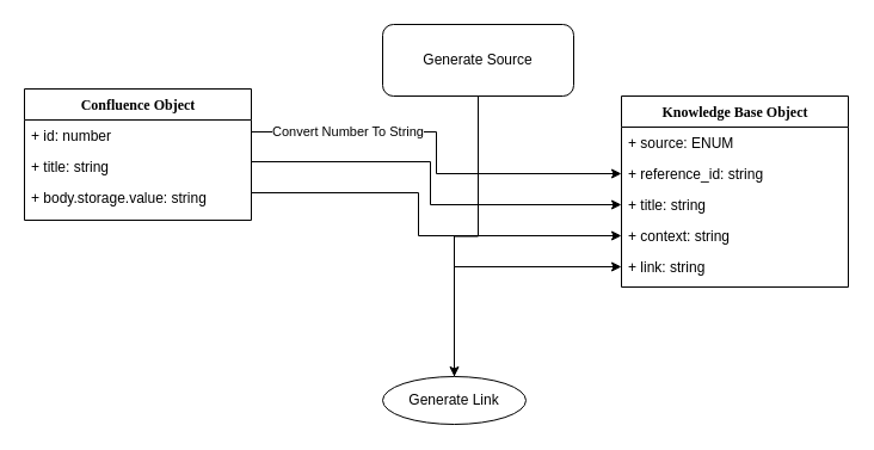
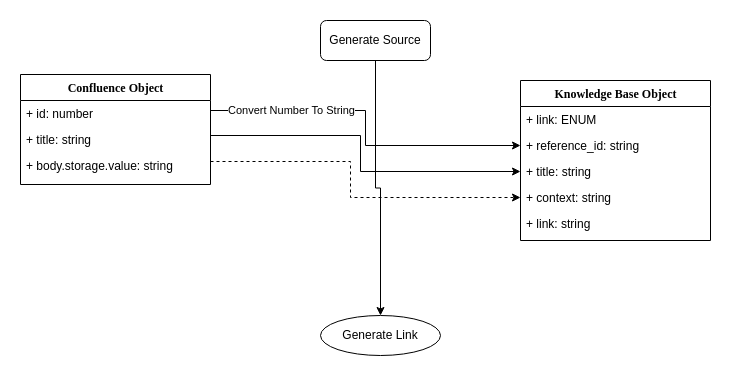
- <mxCell id="15" value="Generate Source" style="rounded=1;whiteSpace=wrap;html=1;" vertex="1" parent="1"><mxGeometry x="320" y="20" width="160" height="60" as="geometry" /></mxCell>
+ <mxCell id="15" value="Generate Source" style="rounded=1;whiteSpace=wrap;html=1;" vertex="1" parent="1"><mxGeometry x="320" y="20" width="110" height="40" as="geometry" /></mxCell>
- <mxCell id="3" value="+ source: ENUM" style="text;html=1;strokeColor=none;fillColor=none;align=left;verticalAlign=top;spacingLeft=4;spacingRight=4;whiteSpace=wrap;overflow=hidden;rotatable=0;points=[[0,0.5],[1,0.5]];portConstraint=eastwest;" parent="2" vertex="1"><mxGeometry y="26" width="190" height="26" as="geometry" /></mxCell>
+ <mxCell id="3" value="+ link: ENUM" style="text;html=1;strokeColor=none;fillColor=none;align=left;verticalAlign=top;spacingLeft=4;spacingRight=4;whiteSpace=wrap;overflow=hidden;rotatable=0;points=[[0,0.5],[1,0.5]];portConstraint=eastwest;" parent="2" vertex="1"><mxGeometry y="26" width="190" height="26" as="geometry" /></mxCell>
- <mxCell id="19" style="edgeStyle=orthogonalEdgeStyle;rounded=0;orthogonalLoop=1;jettySize=auto;html=1;entryX=0;entryY=0.5;entryDx=0;entryDy=0;" edge="1" parent="1" source="13" target="6"><mxGeometry relative="1" as="geometry"><Array as="points"><mxPoint x="350" y="161" /><mxPoint x="350" y="197" /></Array></mxGeometry></mxCell>
+ <mxCell id="19" style="edgeStyle=orthogonalEdgeStyle;rounded=0;orthogonalLoop=1;jettySize=auto;html=1;entryX=0;entryY=0.5;entryDx=0;entryDy=0;dashed=1;" edge="1" parent="1" source="13" target="6"><mxGeometry relative="1" as="geometry"><Array as="points"><mxPoint x="350" y="161" /><mxPoint x="350" y="197" /></Array></mxGeometry></mxCell>
- <mxCell id="8" style="edgeStyle=orthogonalEdgeStyle;rounded=0;orthogonalLoop=1;jettySize=auto;html=1;" edge="1" parent="1" source="9" target="7"><mxGeometry relative="1" as="geometry" /></mxCell>
